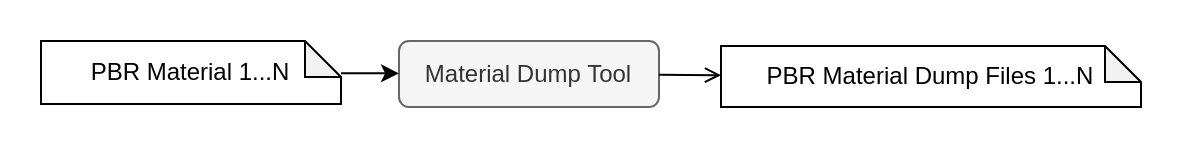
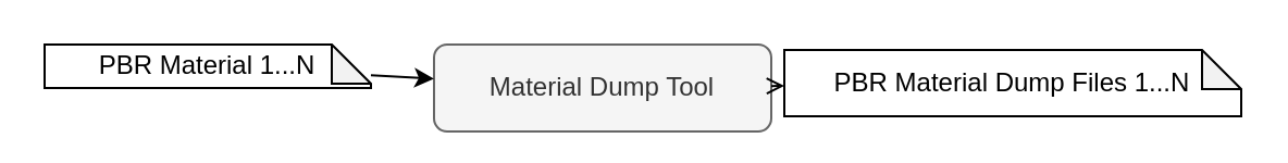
- <mxCell id="6" value="PBR Material 1...N" style="shape=note;whiteSpace=wrap;html=1;backgroundOutline=1;darkOpacity=0.05;fontSize=12;fillColor=none;size=18;" vertex="1" parent="1"><mxGeometry x="20" y="20" width="150" height="31.5" as="geometry" /></mxCell>
+ <mxCell id="6" value="PBR Material 1...N" style="shape=note;whiteSpace=wrap;html=1;backgroundOutline=1;darkOpacity=0.05;fontSize=12;fillColor=none;size=18;" vertex="1" parent="1"><mxGeometry x="20" y="20" width="150" height="20" as="geometry" /></mxCell>
- <mxCell id="2" value="Material Dump Tool" style="rounded=1;whiteSpace=wrap;html=1;fillColor=#f5f5f5;fontColor=#333333;strokeColor=#666666;" vertex="1" parent="1"><mxGeometry x="199" y="20" width="130" height="33" as="geometry" /></mxCell>
+ <mxCell id="2" value="Material Dump Tool" style="rounded=1;whiteSpace=wrap;html=1;fillColor=#f5f5f5;fontColor=#333333;strokeColor=#666666;" vertex="1" parent="1"><mxGeometry x="199" y="20" width="155" height="40" as="geometry" /></mxCell>
